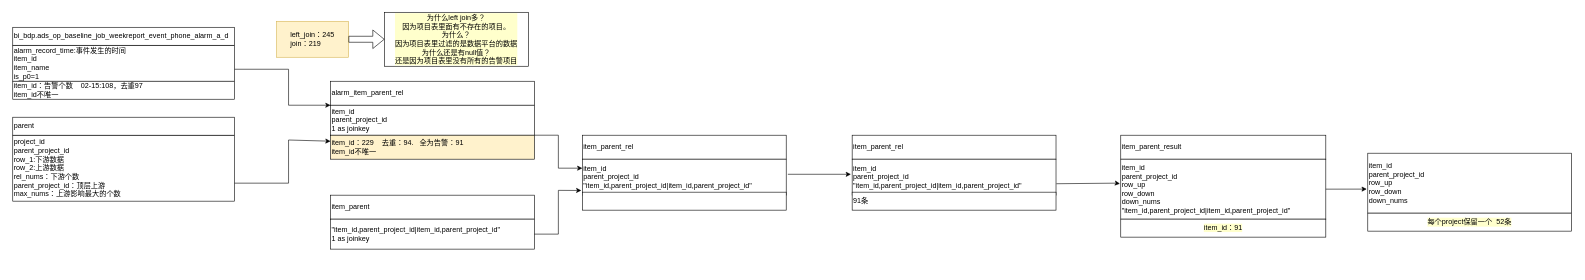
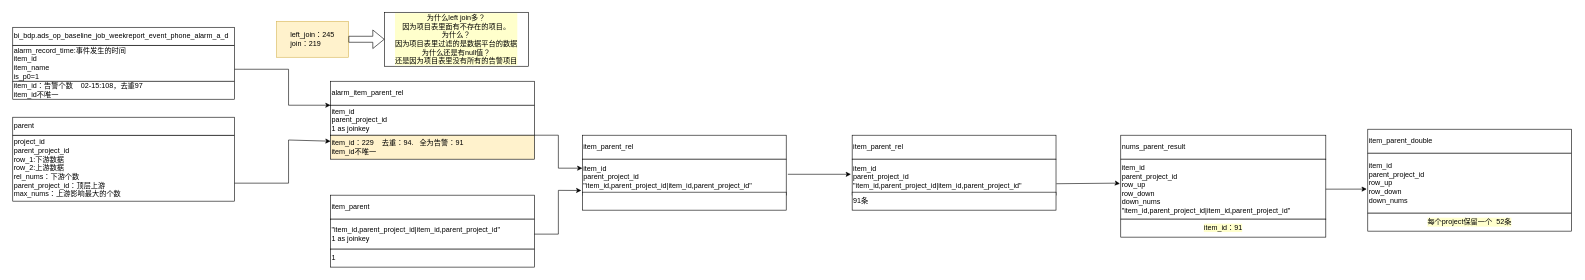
+ <mxCell id="26" value="item_parent_double" style="rounded=0;whiteSpace=wrap;html=1;align=left;" parent="1" vertex="1"><mxGeometry x="2280" y="215" width="340" height="40" as="geometry" /></mxCell>
- <mxCell id="24" value="item_parent_result" style="rounded=0;whiteSpace=wrap;html=1;align=left;" parent="1" vertex="1"><mxGeometry x="1868" y="225" width="342" height="40" as="geometry" /></mxCell>
+ <mxCell id="24" value="nums_parent_result" style="rounded=0;whiteSpace=wrap;html=1;align=left;" parent="1" vertex="1"><mxGeometry x="1868" y="225" width="342" height="40" as="geometry" /></mxCell>
+ <mxCell id="17" value="1" style="rounded=0;whiteSpace=wrap;html=1;align=left;" parent="1" vertex="1"><mxGeometry x="550" y="415" width="340" height="30" as="geometry" /></mxCell>
